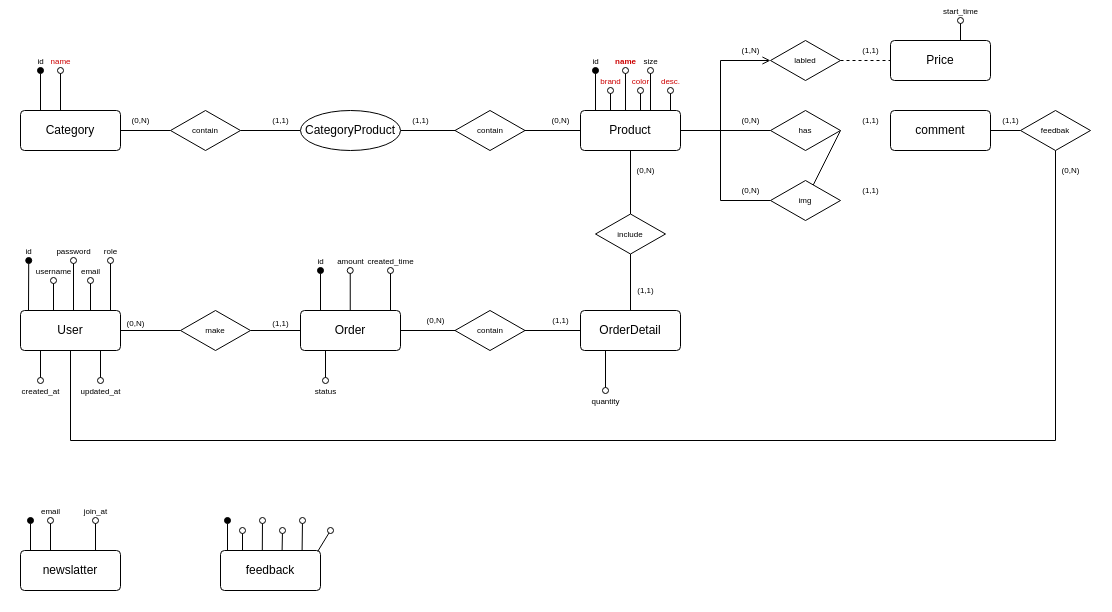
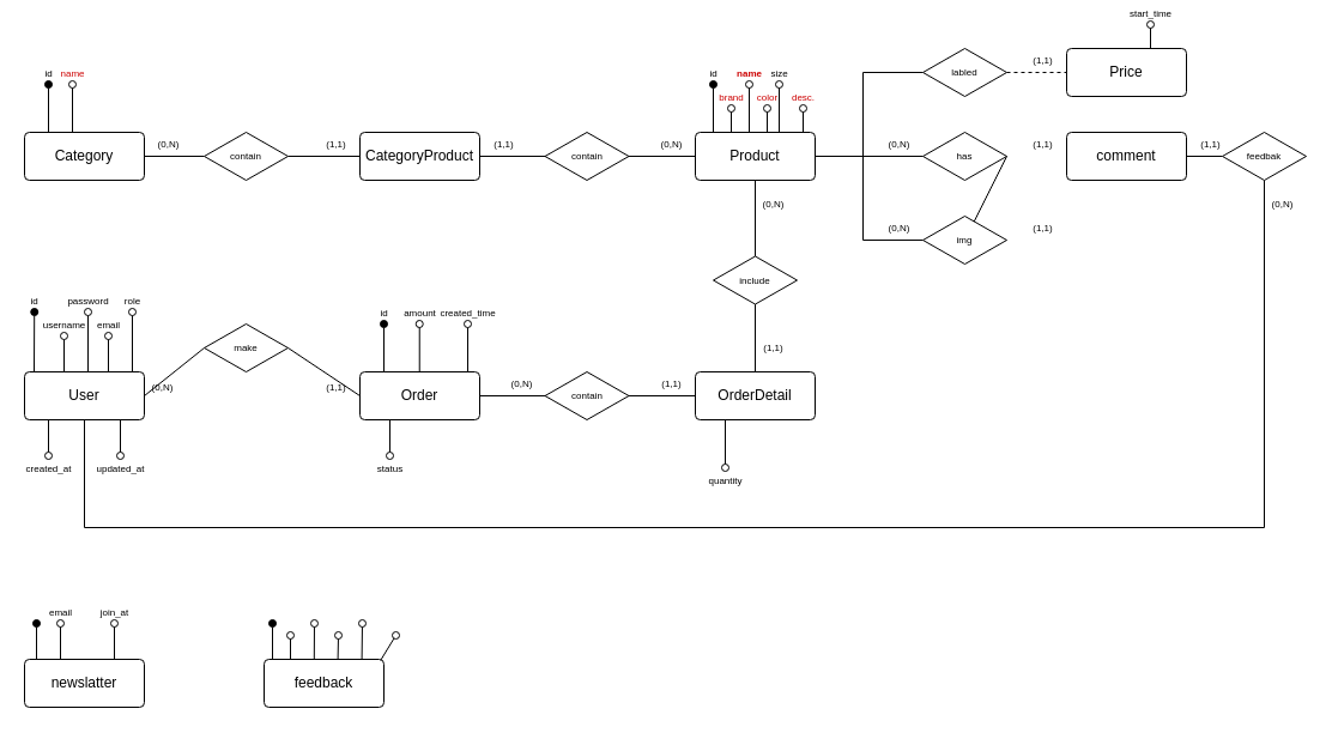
- <mxCell id="52" value="(1,N)" style="text;html=1;align=center;verticalAlign=middle;resizable=0;points=[];autosize=1;strokeColor=none;fillColor=none;fontSize=8;" vertex="1" parent="1"><mxGeometry x="730" y="40" width="40" height="20" as="geometry" /></mxCell>
- <mxCell id="10" style="edgeStyle=none;rounded=0;html=1;exitX=1;exitY=0.5;exitDx=0;exitDy=0;entryX=0;entryY=0.5;entryDx=0;entryDy=0;fontSize=8;endArrow=open;endFill=0;" edge="1" parent="1" source="13" target="50"><mxGeometry relative="1" as="geometry"><Array as="points"><mxPoint x="720" y="130" /><mxPoint x="720" y="60" /></Array></mxGeometry></mxCell>
+ <mxCell id="10" style="edgeStyle=none;rounded=0;html=1;exitX=1;exitY=0.5;exitDx=0;exitDy=0;entryX=0;entryY=0.5;entryDx=0;entryDy=0;fontSize=8;endArrow=none;endFill=0;" edge="1" parent="1" source="13" target="50"><mxGeometry relative="1" as="geometry"><Array as="points"><mxPoint x="720" y="130" /><mxPoint x="720" y="60" /></Array></mxGeometry></mxCell>
- <mxCell id="16" value="CategoryProduct" style="ellipse;arcSize=10;whiteSpace=wrap;html=1;align=center;" vertex="1" parent="1"><mxGeometry x="300" y="110" width="100" height="40" as="geometry" /></mxCell>
+ <mxCell id="16" value="CategoryProduct" style="rounded=1;arcSize=10;whiteSpace=wrap;html=1;align=center;" vertex="1" parent="1"><mxGeometry x="300" y="110" width="100" height="40" as="geometry" /></mxCell>
- <mxCell id="27" value="make" style="shape=rhombus;perimeter=rhombusPerimeter;whiteSpace=wrap;html=1;align=center;fontSize=8;" vertex="1" parent="1"><mxGeometry x="180" y="310" width="70" height="40" as="geometry" /></mxCell>
+ <mxCell id="27" value="make" style="shape=rhombus;perimeter=rhombusPerimeter;whiteSpace=wrap;html=1;align=center;fontSize=8;" vertex="1" parent="1"><mxGeometry x="170" y="270" width="70" height="40" as="geometry" /></mxCell>
